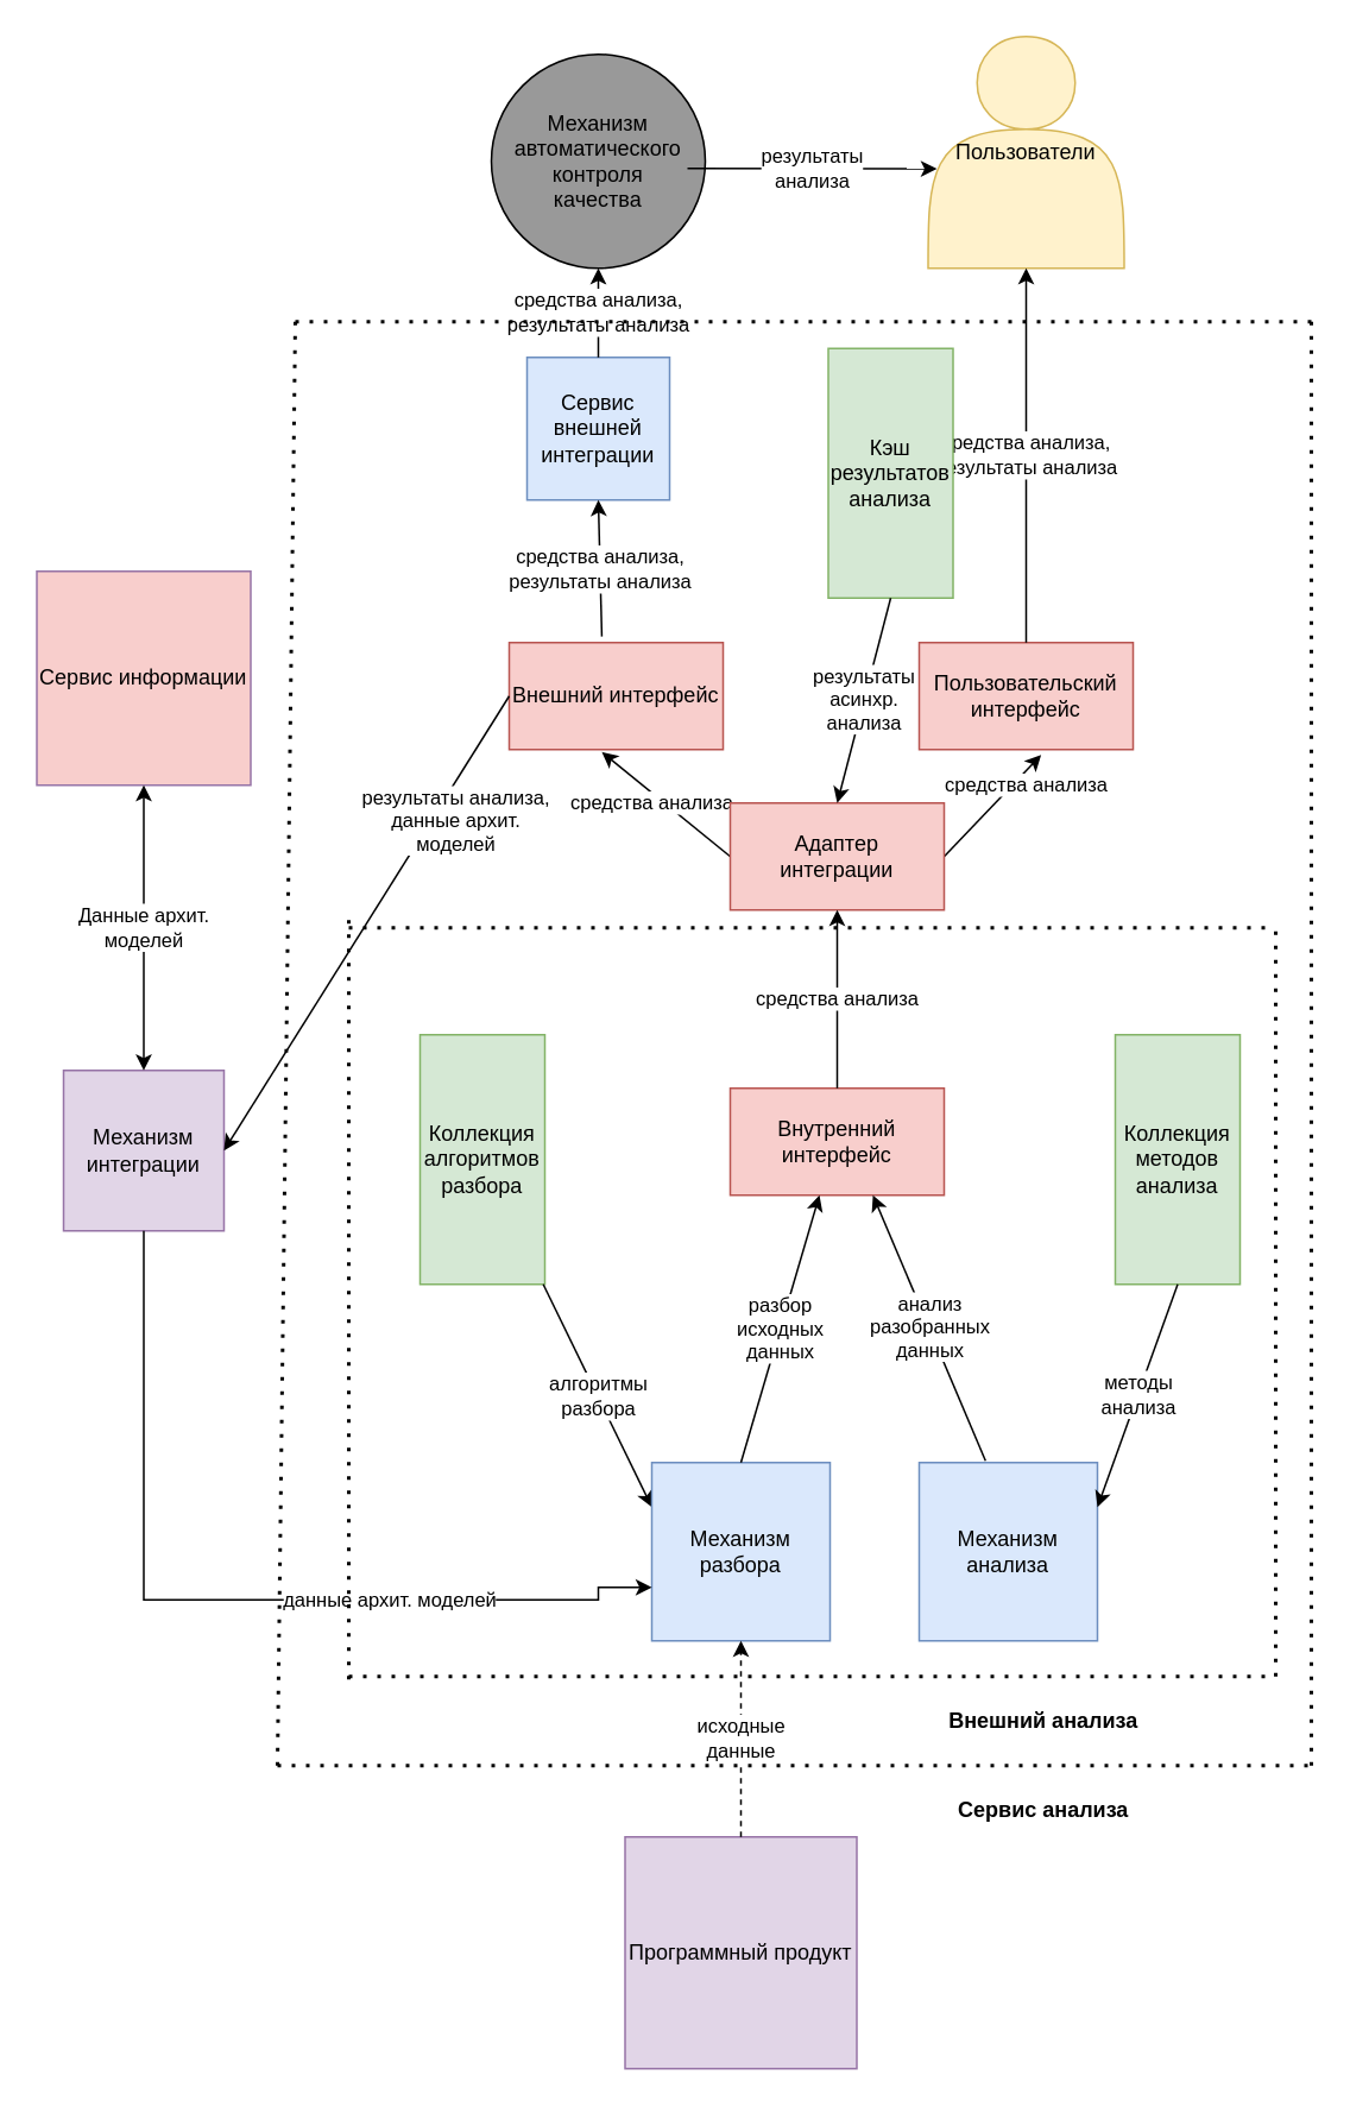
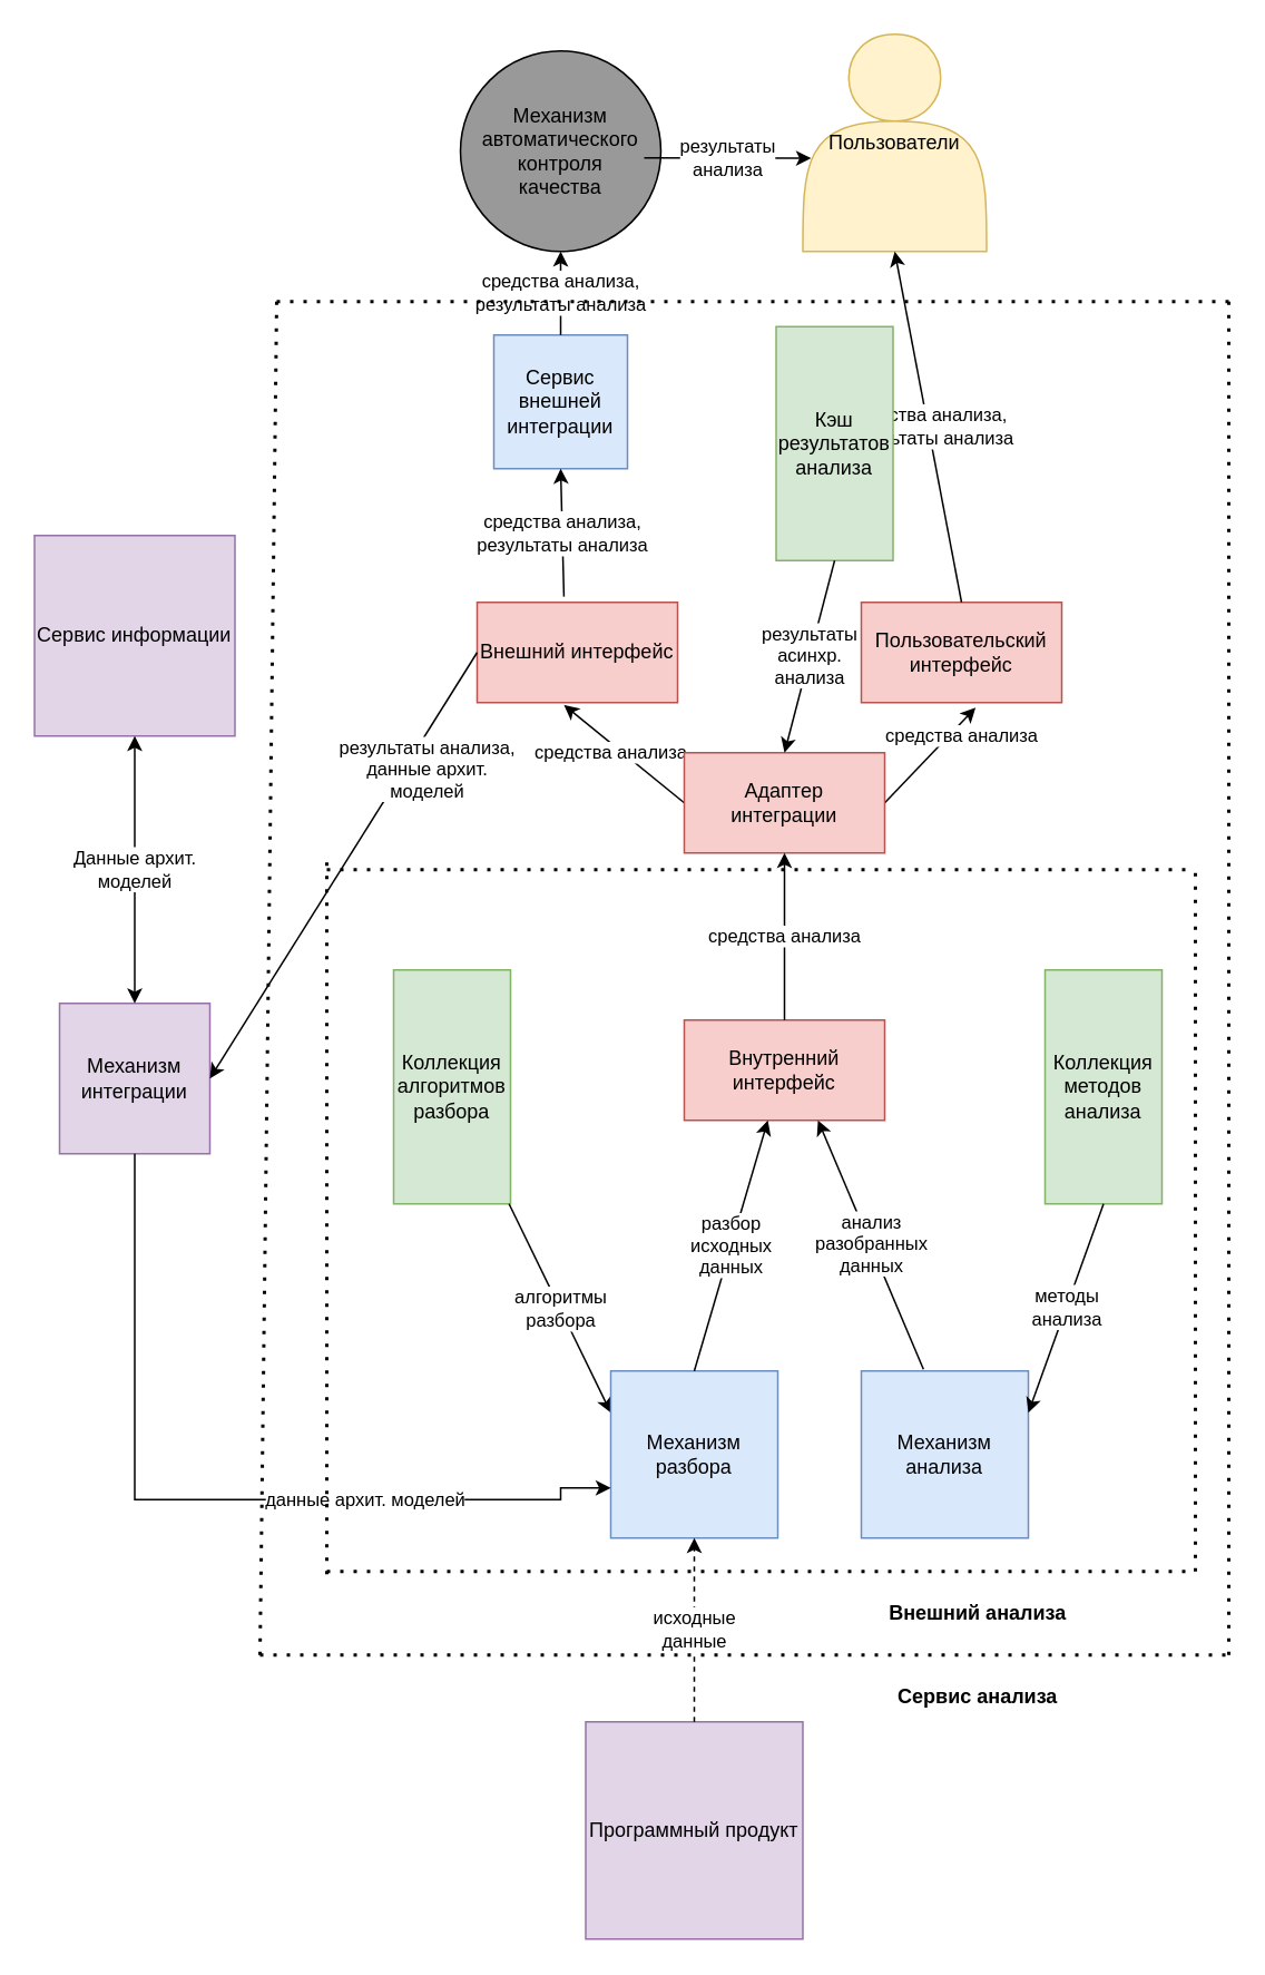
- <mxCell id="12" value="Пользователи" style="shape=actor;whiteSpace=wrap;html=1;fillColor=#fff2cc;strokeColor=#d6b656;" vertex="1" parent="1"><mxGeometry x="520" y="20" width="110" height="130" as="geometry" /></mxCell>
+ <mxCell id="12" value="Пользователи" style="shape=actor;whiteSpace=wrap;html=1;fillColor=#fff2cc;strokeColor=#d6b656;" vertex="1" parent="1"><mxGeometry x="480" y="20" width="110" height="130" as="geometry" /></mxCell>
- <mxCell id="15" value="Сервис информации" style="whiteSpace=wrap;html=1;aspect=fixed;fillColor=#f8cecc;strokeColor=#9673a6;" vertex="1" parent="1"><mxGeometry x="20" y="320" width="120" height="120" as="geometry" /></mxCell>
+ <mxCell id="15" value="Сервис информации" style="whiteSpace=wrap;html=1;aspect=fixed;fillColor=#e1d5e7;strokeColor=#9673a6;" vertex="1" parent="1"><mxGeometry x="20" y="320" width="120" height="120" as="geometry" /></mxCell>
